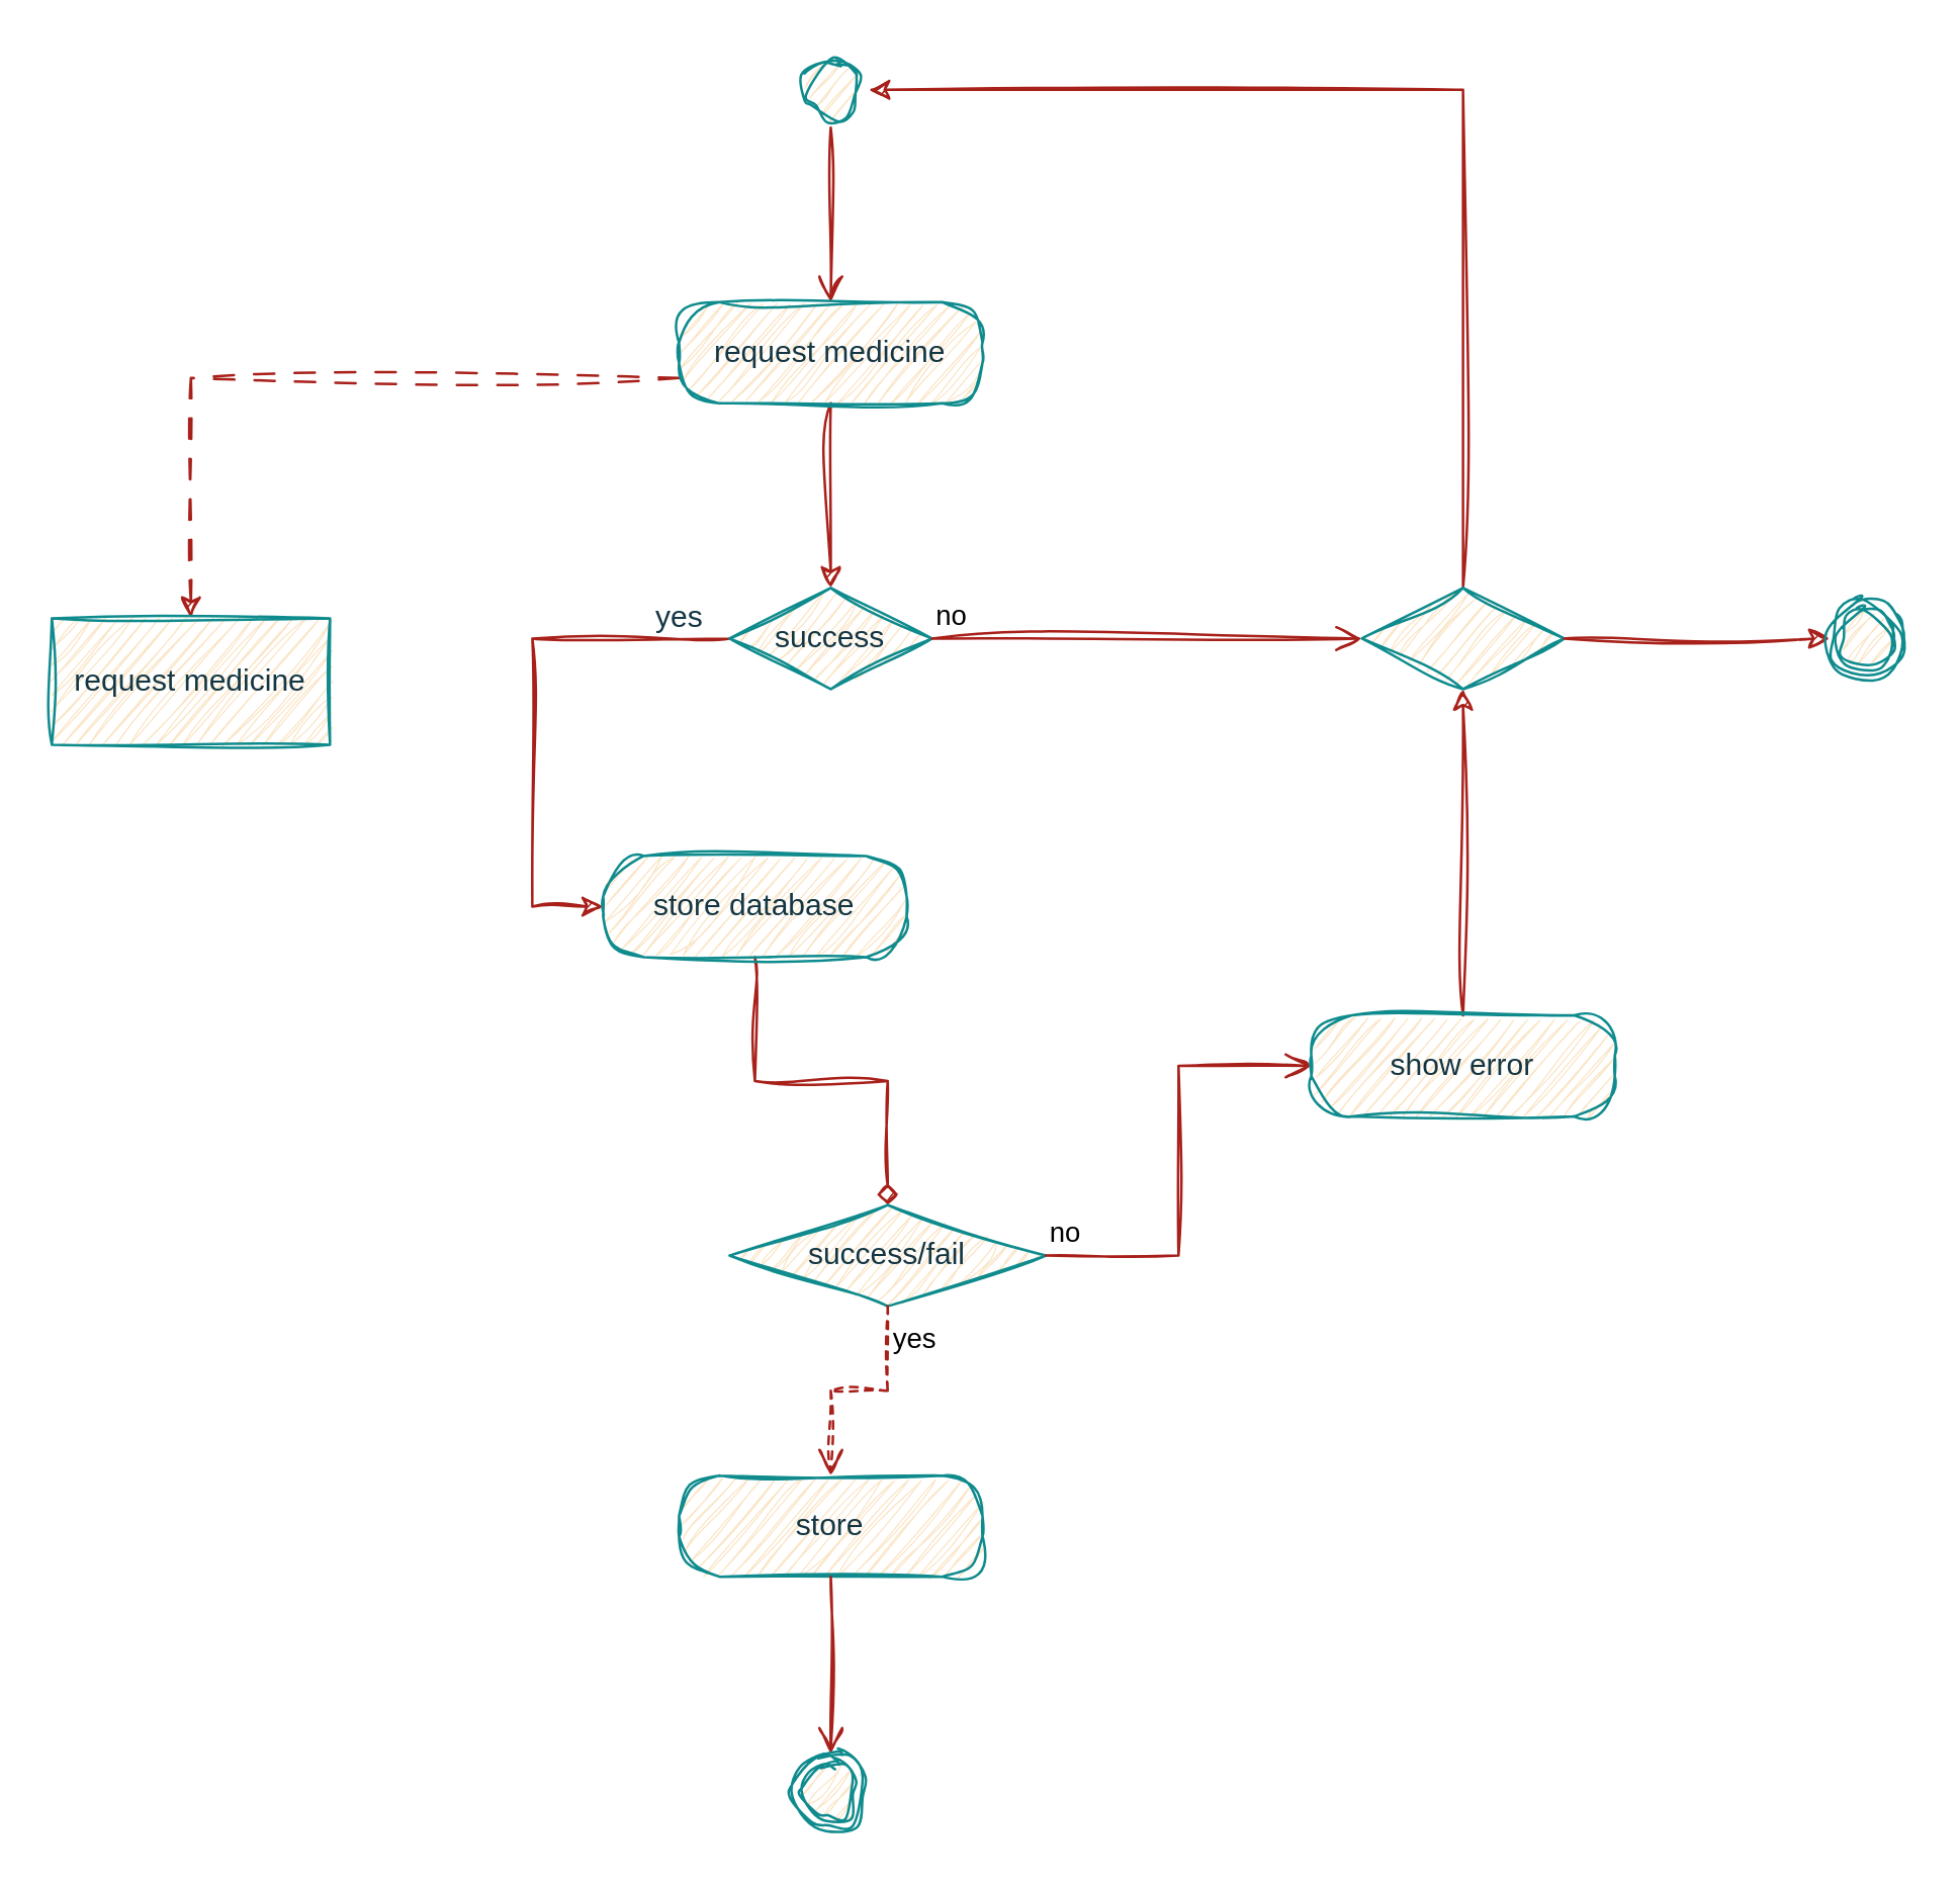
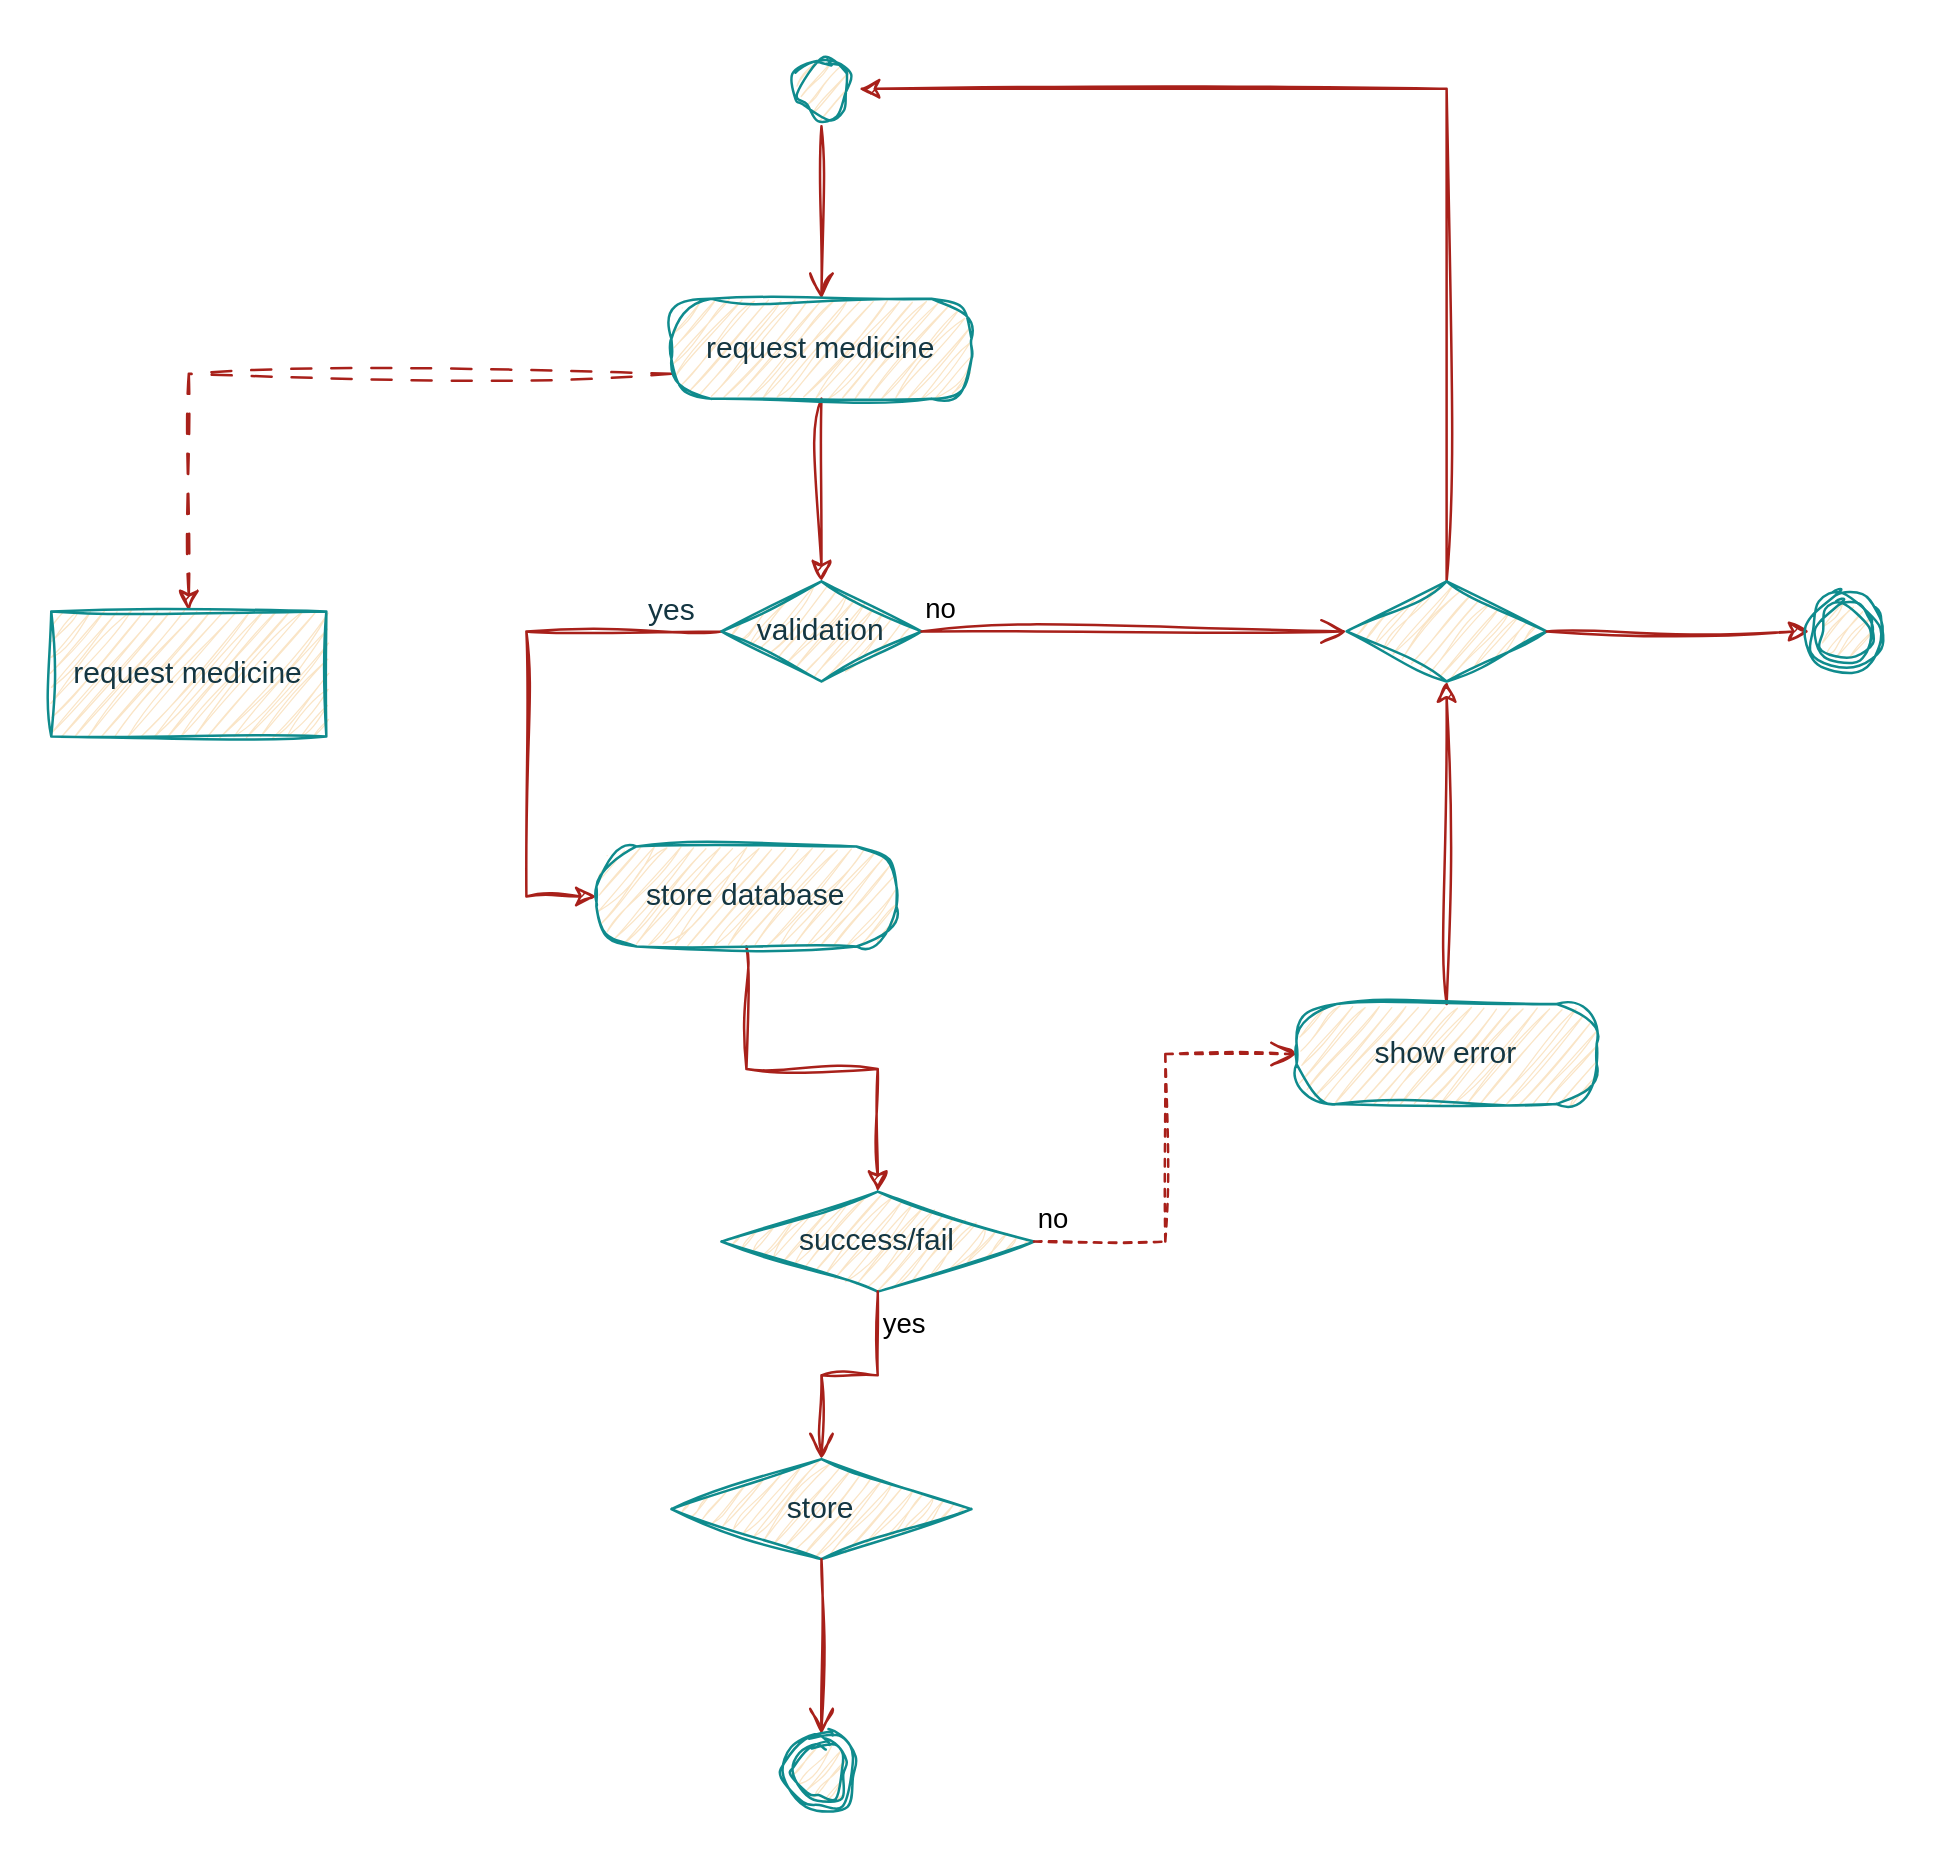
- <mxCell id="8" value="success" style="rhombus;whiteSpace=wrap;html=1;fontColor=#143642;fillColor=#FAE5C7;strokeColor=#0F8B8D;labelBackgroundColor=none;sketch=1;curveFitting=1;jiggle=2;" vertex="1" parent="1"><mxGeometry x="288" y="232" width="80" height="40" as="geometry" /></mxCell>
+ <mxCell id="8" value="validation" style="rhombus;whiteSpace=wrap;html=1;fontColor=#143642;fillColor=#FAE5C7;strokeColor=#0F8B8D;labelBackgroundColor=none;sketch=1;curveFitting=1;jiggle=2;" vertex="1" parent="1"><mxGeometry x="288" y="232" width="80" height="40" as="geometry" /></mxCell>
- <mxCell id="13" style="edgeStyle=orthogonalEdgeStyle;rounded=0;orthogonalLoop=1;jettySize=auto;html=1;exitX=0.5;exitY=1;exitDx=0;exitDy=0;entryX=0.5;entryY=0;entryDx=0;entryDy=0;strokeColor=#A8201A;fontColor=default;fillColor=#FAE5C7;labelBackgroundColor=none;sketch=1;curveFitting=1;jiggle=2;endArrow=diamond;" edge="1" parent="1" source="14" target="16"><mxGeometry relative="1" as="geometry" /></mxCell>
+ <mxCell id="13" style="edgeStyle=orthogonalEdgeStyle;rounded=0;orthogonalLoop=1;jettySize=auto;html=1;exitX=0.5;exitY=1;exitDx=0;exitDy=0;entryX=0.5;entryY=0;entryDx=0;entryDy=0;strokeColor=#A8201A;fontColor=default;fillColor=#FAE5C7;labelBackgroundColor=none;sketch=1;curveFitting=1;jiggle=2;" edge="1" parent="1" source="14" target="16"><mxGeometry relative="1" as="geometry" /></mxCell>
- <mxCell id="17" value="no" style="edgeStyle=orthogonalEdgeStyle;html=1;align=left;verticalAlign=bottom;endArrow=open;endSize=8;strokeColor=#A8201A;rounded=0;fontColor=default;fillColor=#FAE5C7;entryX=0;entryY=0.5;entryDx=0;entryDy=0;labelBackgroundColor=none;sketch=1;curveFitting=1;jiggle=2;" edge="1" parent="1" source="16" target="20"><mxGeometry x="-1" relative="1" as="geometry"><mxPoint x="477" y="496" as="targetPoint" /></mxGeometry></mxCell>
+ <mxCell id="17" value="no" style="edgeStyle=orthogonalEdgeStyle;html=1;align=left;verticalAlign=bottom;endArrow=open;endSize=8;strokeColor=#A8201A;rounded=0;fontColor=default;fillColor=#FAE5C7;entryX=0;entryY=0.5;entryDx=0;entryDy=0;labelBackgroundColor=none;sketch=1;curveFitting=1;jiggle=2;dashed=1;" edge="1" parent="1" source="16" target="20"><mxGeometry x="-1" relative="1" as="geometry"><mxPoint x="477" y="496" as="targetPoint" /></mxGeometry></mxCell>
- <mxCell id="18" value="yes" style="edgeStyle=orthogonalEdgeStyle;html=1;align=left;verticalAlign=top;endArrow=open;endSize=8;strokeColor=#A8201A;rounded=0;fontColor=default;fillColor=#FAE5C7;entryX=0.5;entryY=0;entryDx=0;entryDy=0;labelBackgroundColor=none;sketch=1;curveFitting=1;jiggle=2;dashed=1;" edge="1" parent="1" source="16" target="21"><mxGeometry x="-1" relative="1" as="geometry"><mxPoint x="337" y="576" as="targetPoint" /></mxGeometry></mxCell>
+ <mxCell id="18" value="yes" style="edgeStyle=orthogonalEdgeStyle;html=1;align=left;verticalAlign=top;endArrow=open;endSize=8;strokeColor=#A8201A;rounded=0;fontColor=default;fillColor=#FAE5C7;entryX=0.5;entryY=0;entryDx=0;entryDy=0;labelBackgroundColor=none;sketch=1;curveFitting=1;jiggle=2;" edge="1" parent="1" source="16" target="21"><mxGeometry x="-1" relative="1" as="geometry"><mxPoint x="337" y="576" as="targetPoint" /></mxGeometry></mxCell>
- <mxCell id="21" value="store" style="rounded=1;whiteSpace=wrap;html=1;arcSize=40;fontColor=#143642;fillColor=#FAE5C7;strokeColor=#0F8B8D;labelBackgroundColor=none;sketch=1;curveFitting=1;jiggle=2;" vertex="1" parent="1"><mxGeometry x="268" y="583" width="120" height="40" as="geometry" /></mxCell>
+ <mxCell id="21" value="store" style="rhombus;whiteSpace=wrap;html=1;arcSize=40;fontColor=#143642;fillColor=#FAE5C7;strokeColor=#0F8B8D;labelBackgroundColor=none;sketch=1;curveFitting=1;jiggle=2;" vertex="1" parent="1"><mxGeometry x="268" y="583" width="120" height="40" as="geometry" /></mxCell>
